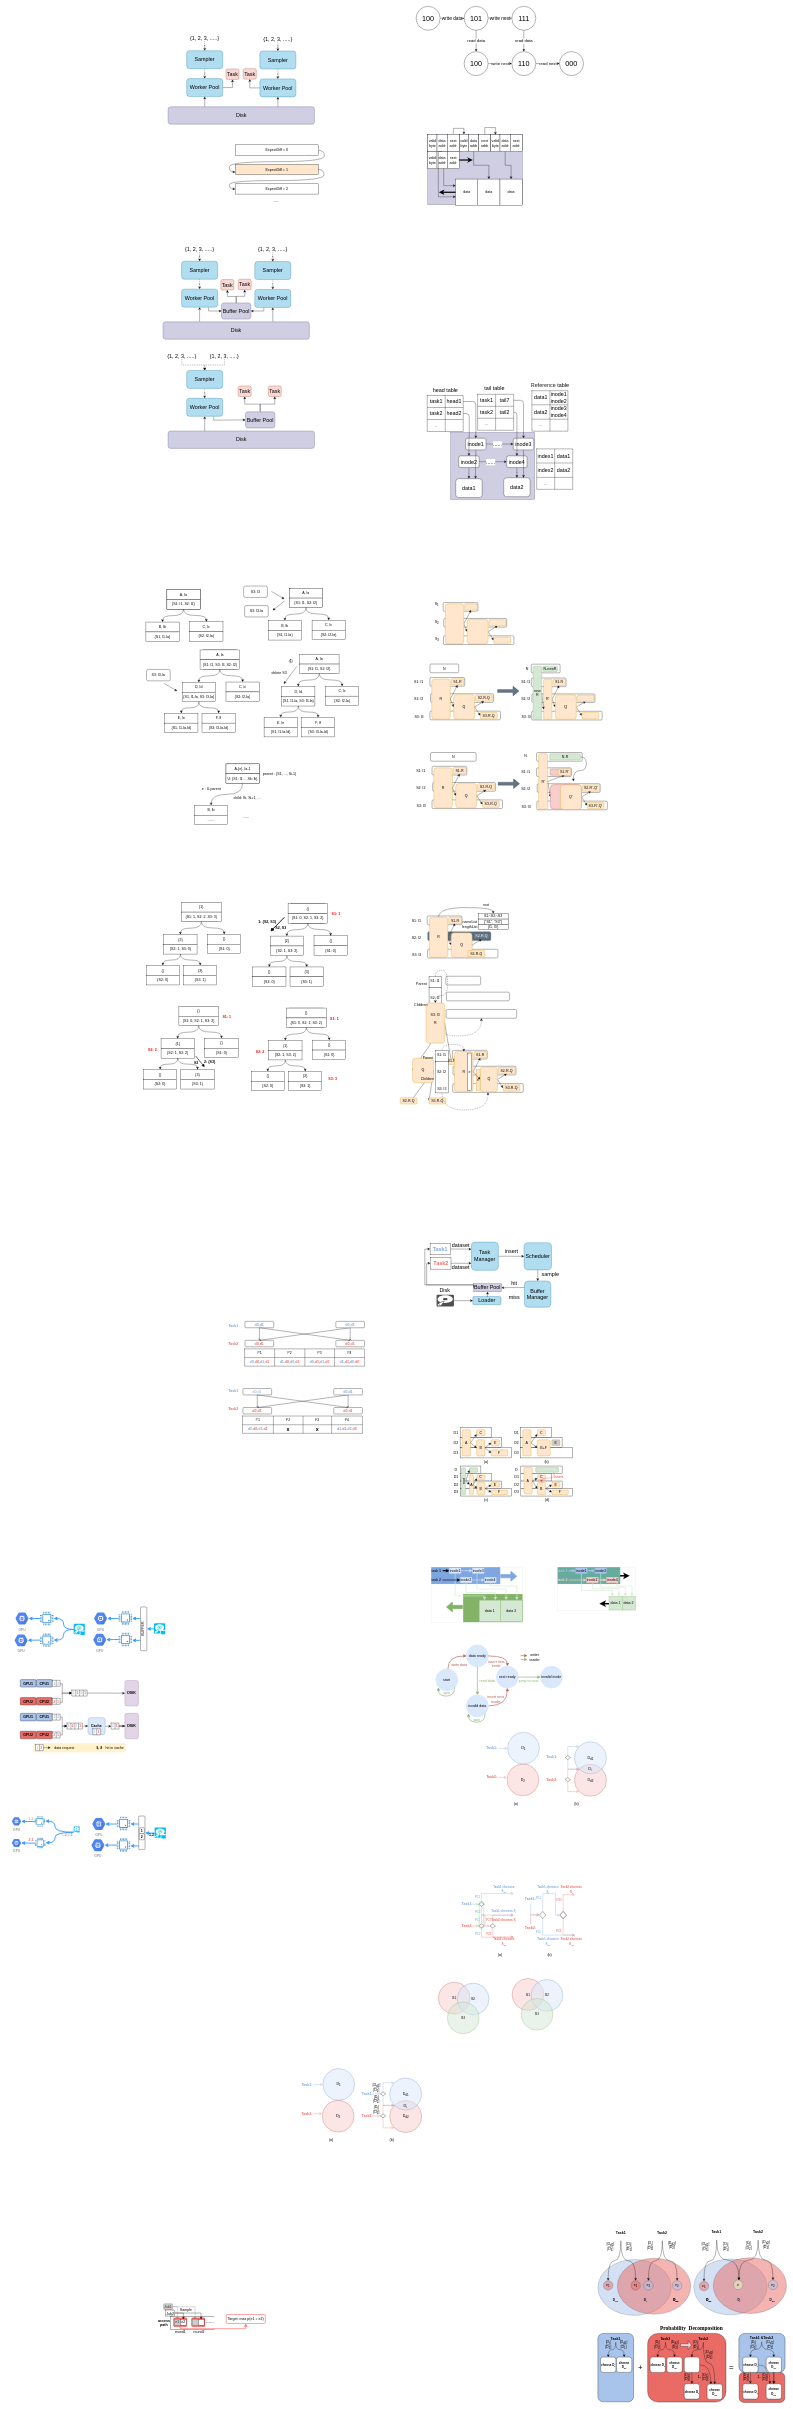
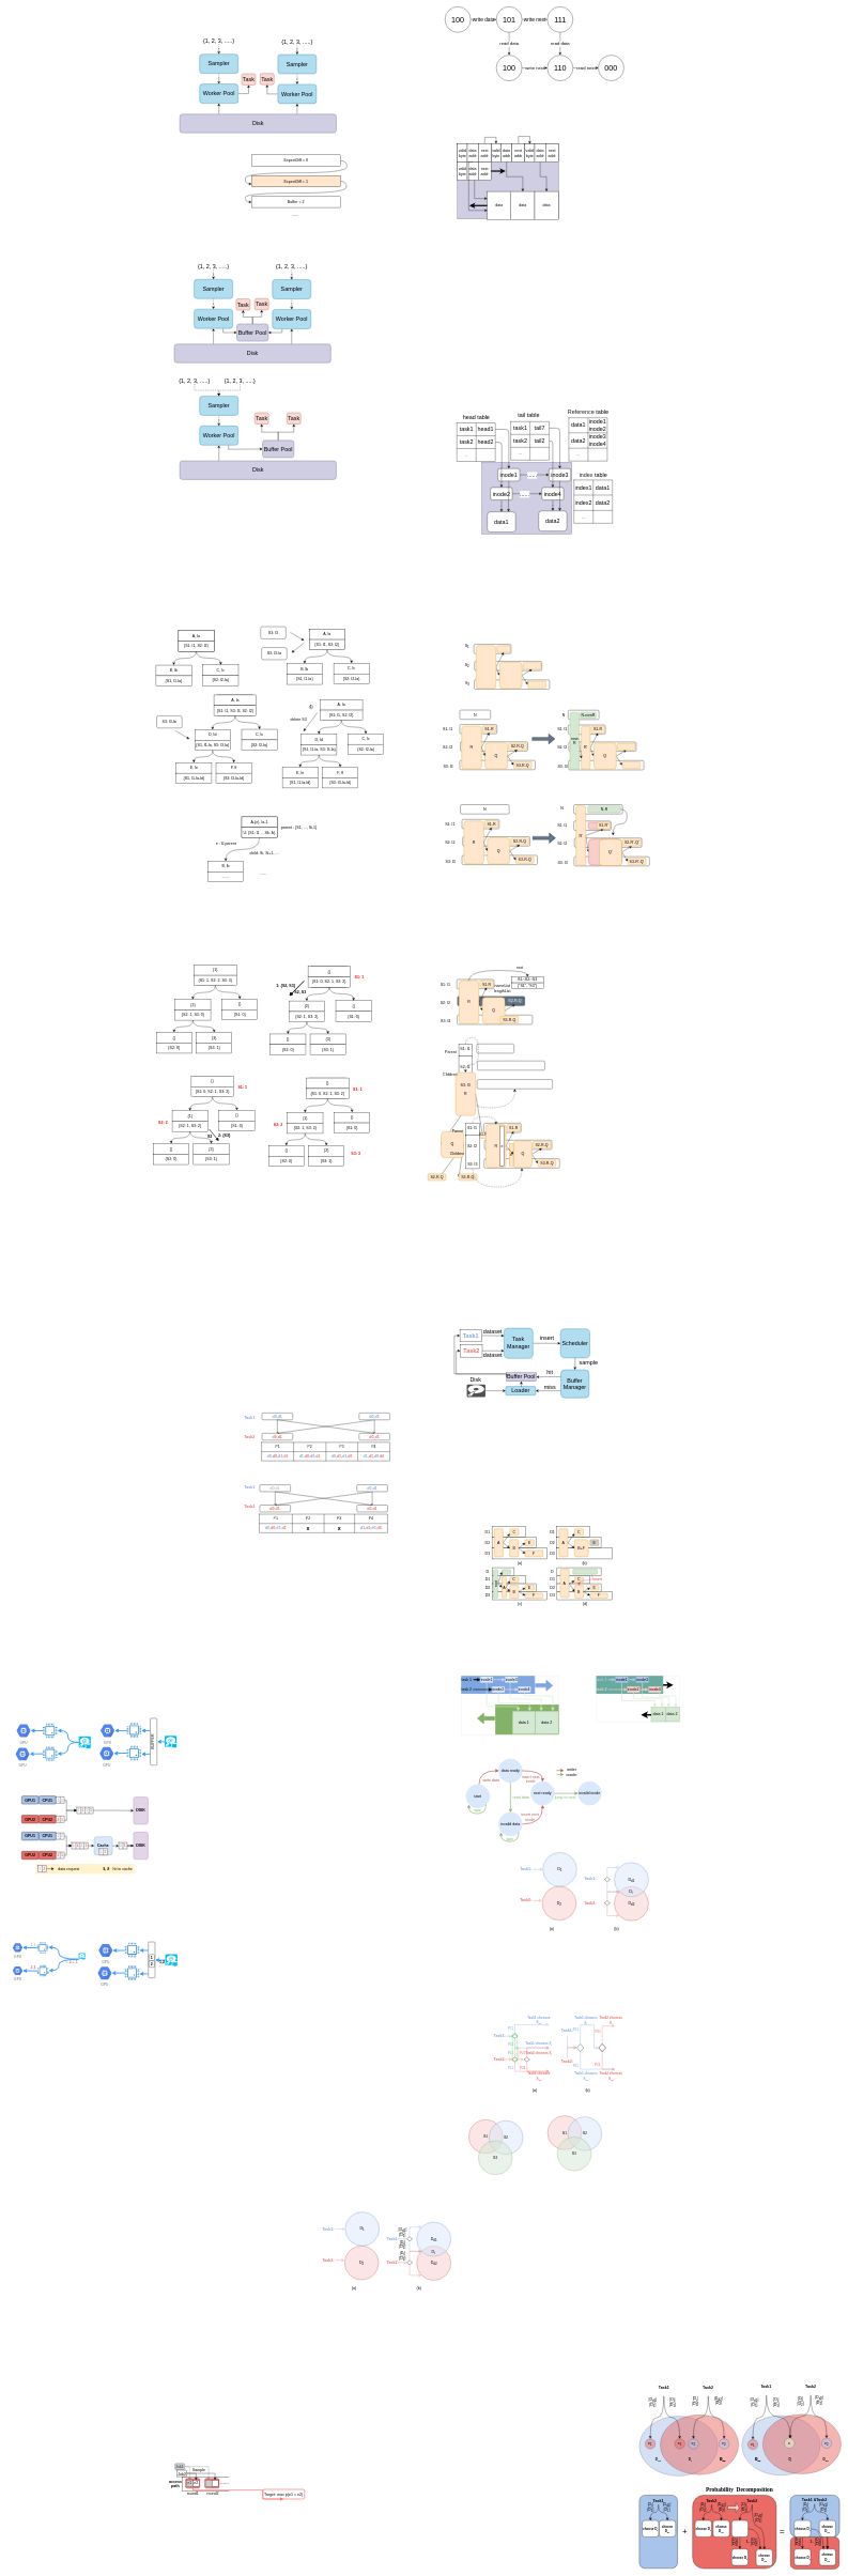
- <mxCell id="387" value="&lt;span&gt;ExpectDiff = 2&lt;/span&gt;" style="rounded=0;whiteSpace=wrap;html=1;" parent="1" vertex="1"><mxGeometry x="784" y="612" width="277" height="34" as="geometry" /></mxCell>
+ <mxCell id="387" value="&lt;span&gt;Buffer = 2&lt;/span&gt;" style="rounded=0;whiteSpace=wrap;html=1;" parent="1" vertex="1"><mxGeometry x="784" y="612" width="277" height="34" as="geometry" /></mxCell>
+ <mxCell id="382" value="&lt;div style=&quot;text-align: left&quot;&gt;&lt;span style=&quot;font-size: 18px&quot;&gt;&lt;font color=&quot;#202124&quot;&gt;index&lt;/font&gt; table&lt;/span&gt;&lt;/div&gt;" style="text;html=1;strokeColor=none;fillColor=none;align=center;verticalAlign=middle;whiteSpace=wrap;rounded=0;sketch=0;" parent="1" vertex="1"><mxGeometry x="1795.5" y="1469" width="107" height="20" as="geometry" /></mxCell>
- <mxCell id="496" value="{l1, l3}" style="rounded=0;whiteSpace=wrap;html=1;" parent="495" vertex="1"><mxGeometry y="36" width="100" height="18" as="geometry" /></mxCell>
+ <mxCell id="304" style="edgeStyle=orthogonalEdgeStyle;rounded=0;orthogonalLoop=1;jettySize=auto;html=1;exitX=0;exitY=0.75;exitDx=0;exitDy=0;" parent="299" source="305" target="301" edge="1"><mxGeometry relative="1" as="geometry" /></mxCell>
- <mxCell id="1140" value="Target: max p(e1 = e2)" style="rounded=1;whiteSpace=wrap;html=1;fontSize=12;strokeColor=#FF6666;fillColor=#FFFFFF;gradientColor=none;strokeWidth=2;" vertex="1" parent="1"><mxGeometry x="754" y="7716" width="130" height="30" as="geometry" /></mxCell>
+ <mxCell id="1140" value="Target: max p(e1 = e2)" style="rounded=1;whiteSpace=wrap;html=1;fontSize=12;strokeColor=#FF6666;fillColor=#FFFFFF;gradientColor=none;strokeWidth=2;" vertex="1" parent="1"><mxGeometry x="819" y="7761" width="130" height="30" as="geometry" /></mxCell>
